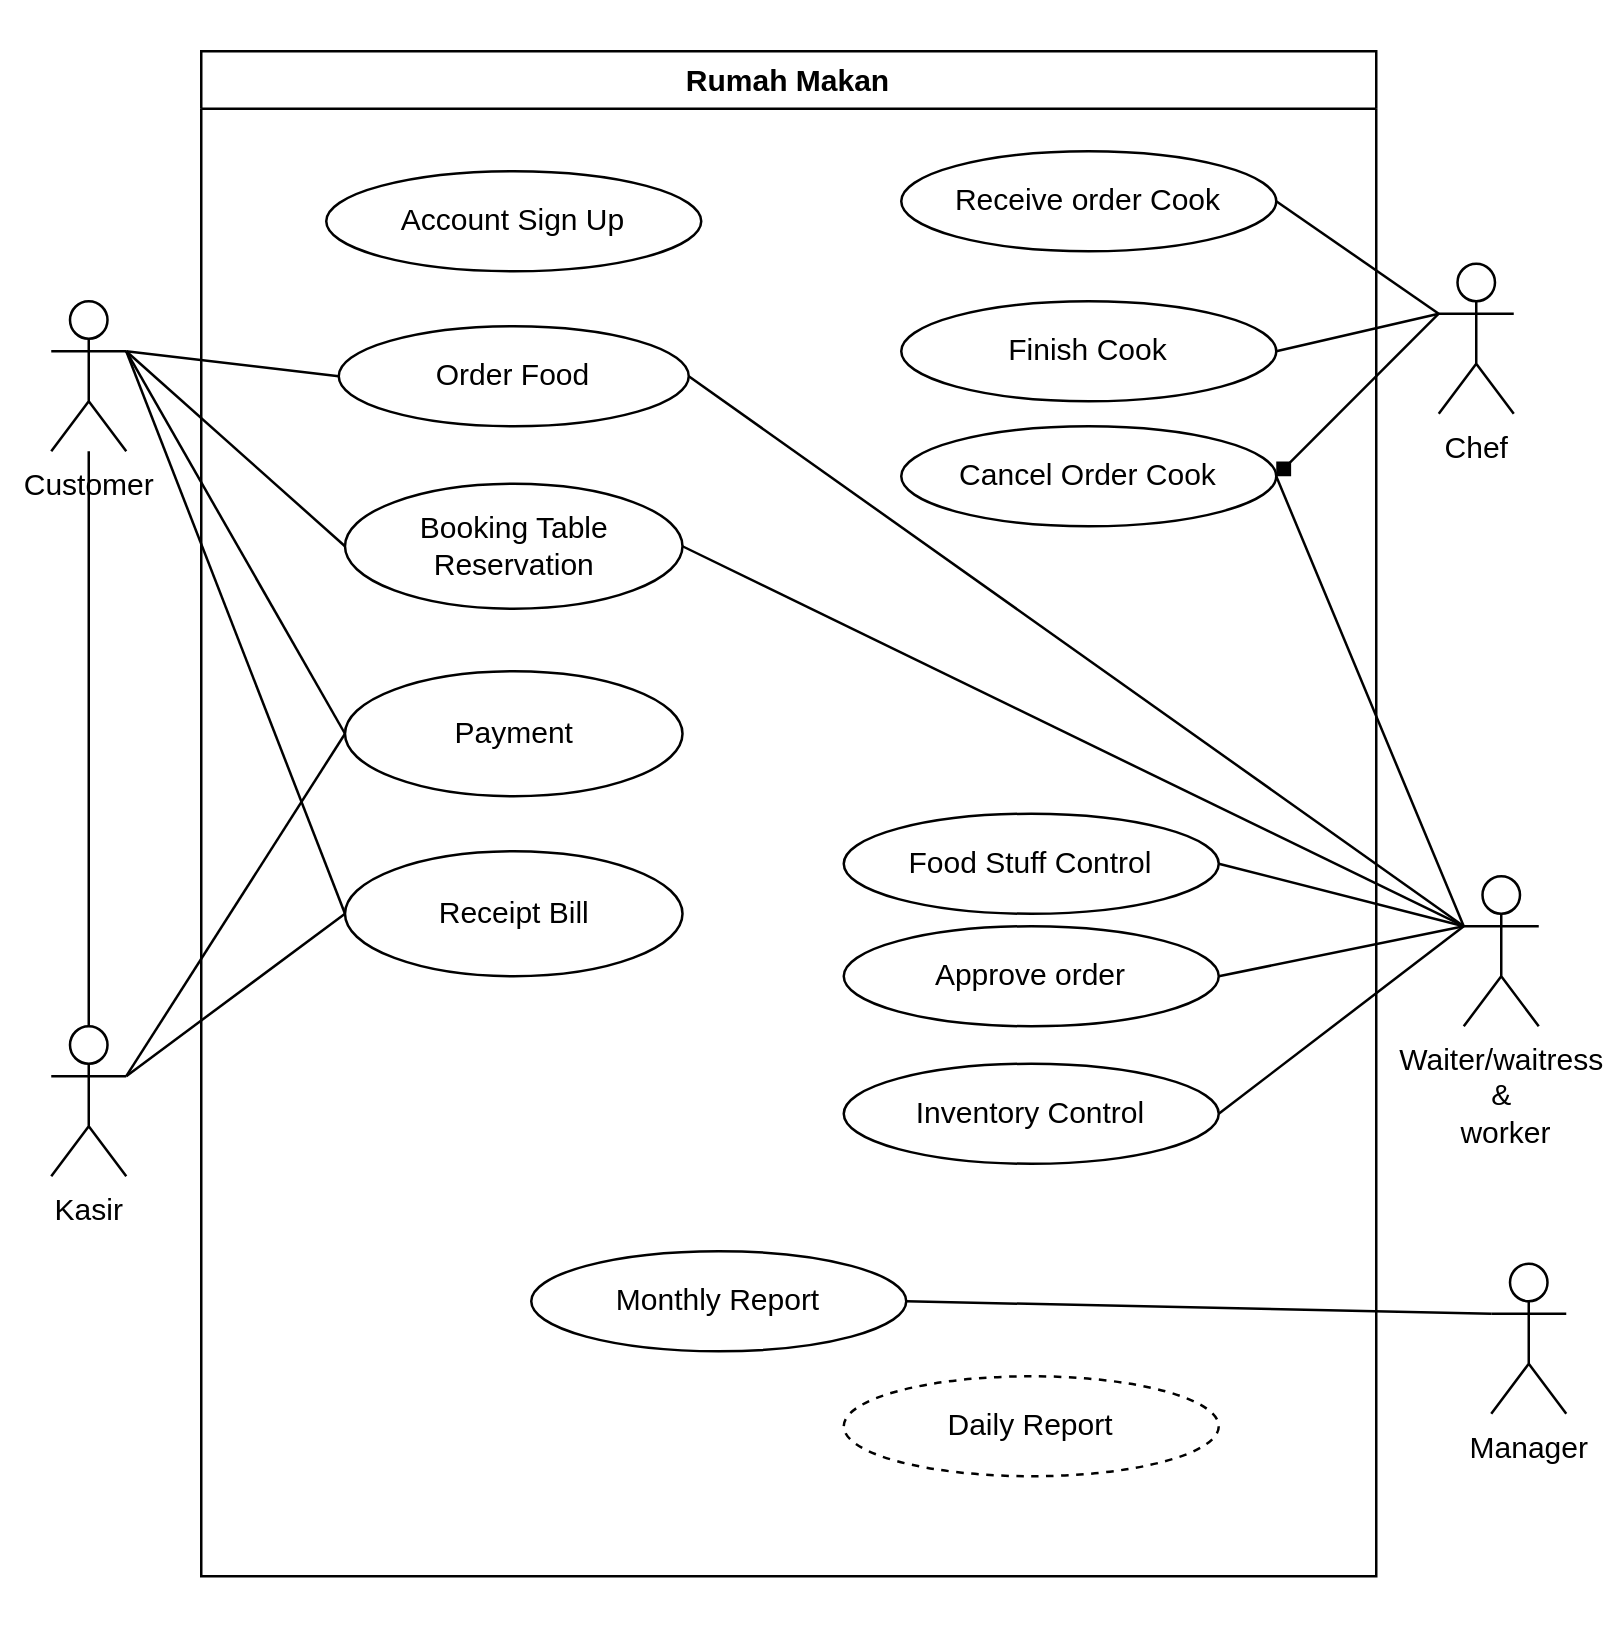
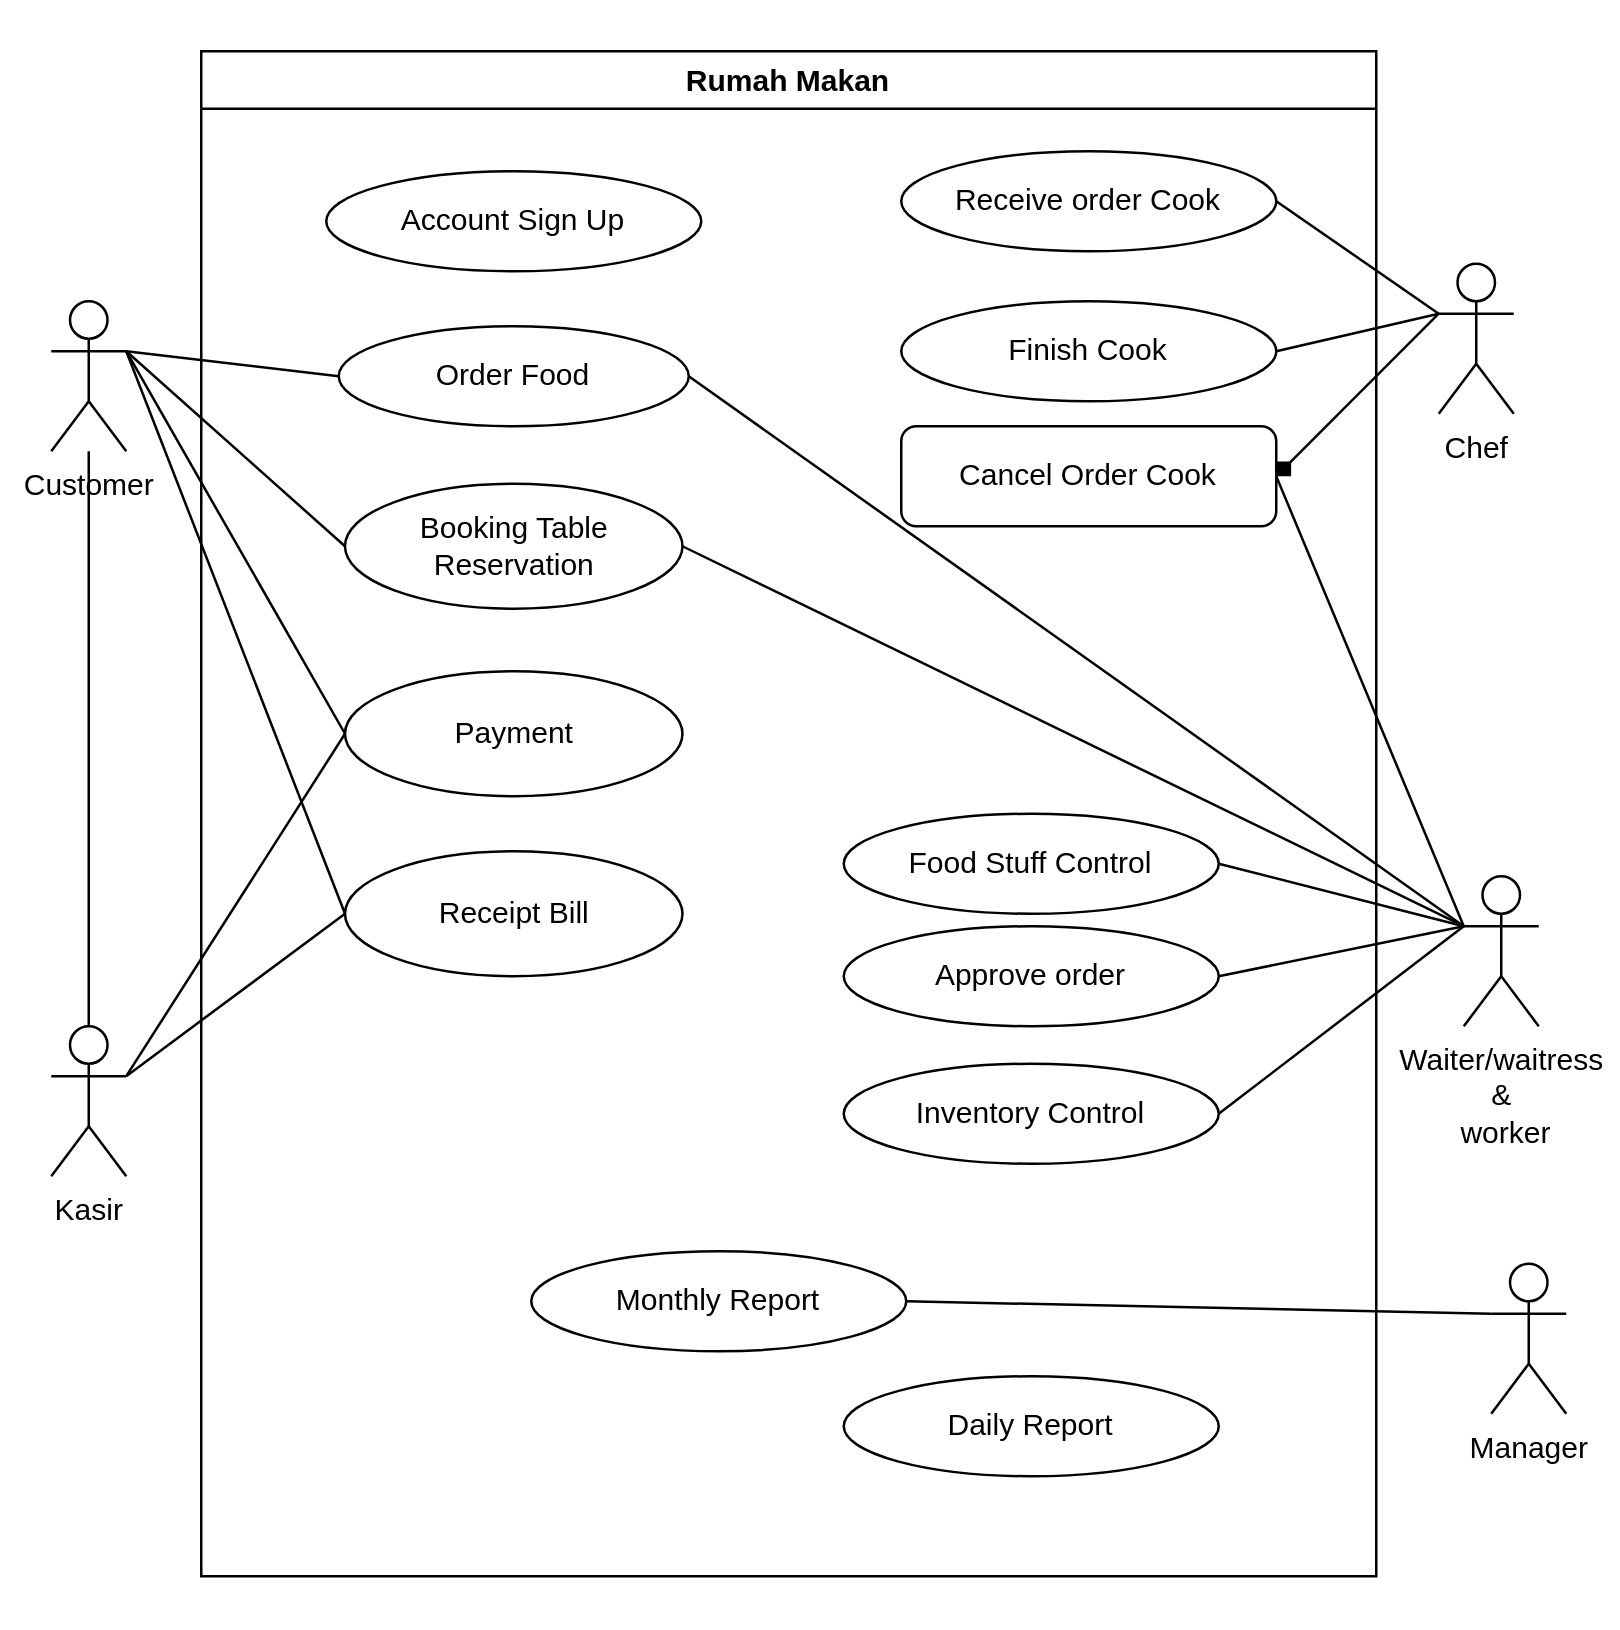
- <mxCell id="9" value="Cancel Order Cook" style="ellipse;whiteSpace=wrap;html=1;" parent="6" vertex="1"><mxGeometry x="280" y="150" width="150" height="40" as="geometry" /></mxCell>
+ <mxCell id="9" value="Cancel Order Cook" style="whiteSpace=wrap;html=1;rounded=1;" parent="6" vertex="1"><mxGeometry x="280" y="150" width="150" height="40" as="geometry" /></mxCell>
- <mxCell id="13" value="Daily Report" style="ellipse;whiteSpace=wrap;html=1;dashed=1;" parent="6" vertex="1"><mxGeometry x="257" y="530" width="150" height="40" as="geometry" /></mxCell>
+ <mxCell id="13" value="Daily Report" style="ellipse;whiteSpace=wrap;html=1;" parent="6" vertex="1"><mxGeometry x="257" y="530" width="150" height="40" as="geometry" /></mxCell>
